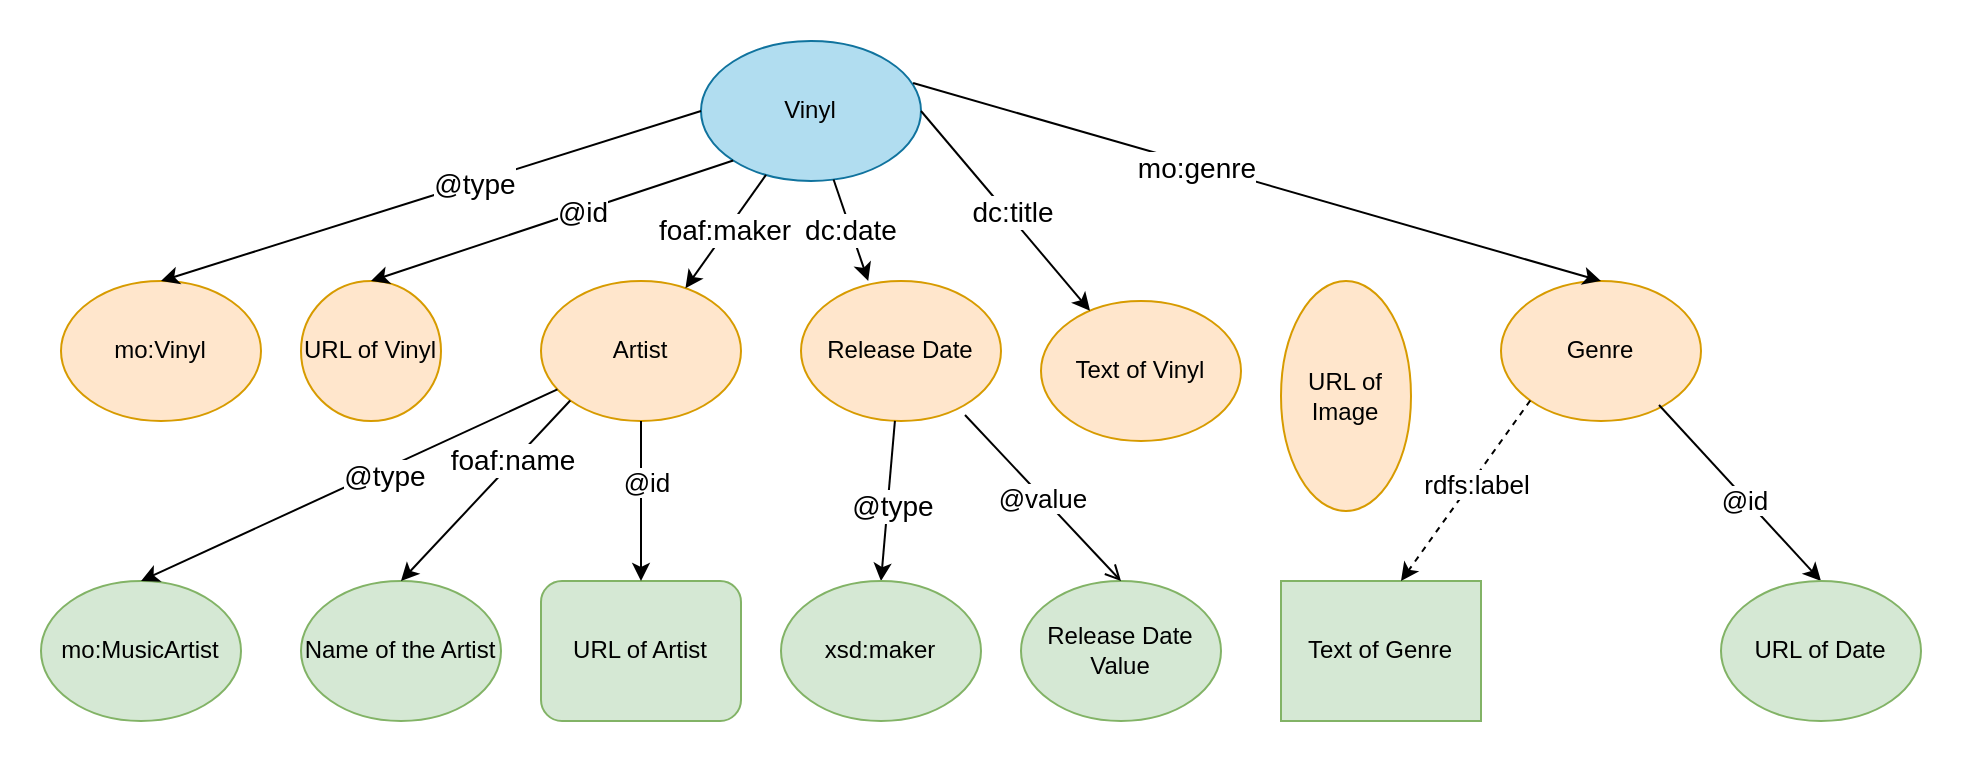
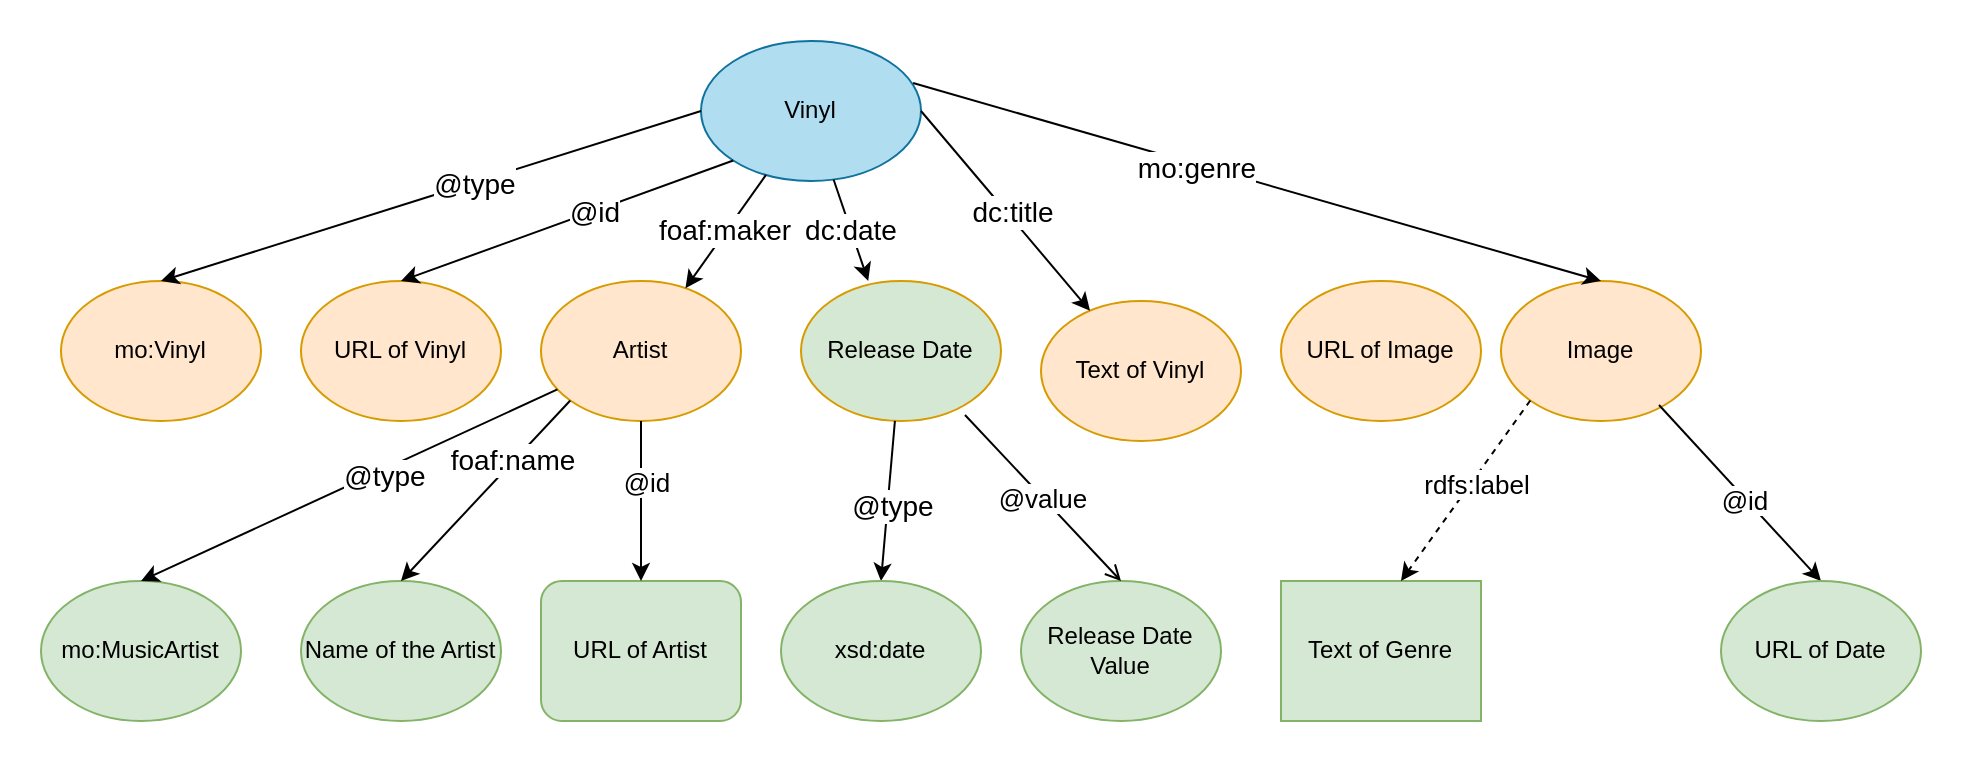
- <mxCell id="4" value="URL of Vinyl" style="ellipse;whiteSpace=wrap;html=1;fillColor=#ffe6cc;strokeColor=#d79b00;" parent="1" vertex="1"><mxGeometry x="150" y="140" width="70" height="70" as="geometry" /></mxCell>
+ <mxCell id="4" value="URL of Vinyl" style="ellipse;whiteSpace=wrap;html=1;fillColor=#ffe6cc;strokeColor=#d79b00;" parent="1" vertex="1"><mxGeometry x="150" y="140" width="100" height="70" as="geometry" /></mxCell>
- <mxCell id="6" value="Release Date" style="ellipse;whiteSpace=wrap;html=1;fillColor=#ffe6cc;strokeColor=#d79b00;" parent="1" vertex="1"><mxGeometry x="400" y="140" width="100" height="70" as="geometry" /></mxCell>
+ <mxCell id="6" value="Release Date" style="ellipse;whiteSpace=wrap;html=1;fillColor=#d5e8d4;strokeColor=#d79b00;" parent="1" vertex="1"><mxGeometry x="400" y="140" width="100" height="70" as="geometry" /></mxCell>
- <mxCell id="15" value="Genre" style="ellipse;whiteSpace=wrap;html=1;fillColor=#ffe6cc;strokeColor=#d79b00;" parent="1" vertex="1"><mxGeometry x="750" y="140" width="100" height="70" as="geometry" /></mxCell>
+ <mxCell id="15" value="Image" style="ellipse;whiteSpace=wrap;html=1;fillColor=#ffe6cc;strokeColor=#d79b00;" parent="1" vertex="1"><mxGeometry x="750" y="140" width="100" height="70" as="geometry" /></mxCell>
- <mxCell id="14" value="URL of Image" style="ellipse;whiteSpace=wrap;html=1;fillColor=#ffe6cc;strokeColor=#d79b00;" parent="1" vertex="1"><mxGeometry x="640" y="140" width="65" height="115" as="geometry" /></mxCell>
+ <mxCell id="14" value="URL of Image" style="ellipse;whiteSpace=wrap;html=1;fillColor=#ffe6cc;strokeColor=#d79b00;" parent="1" vertex="1"><mxGeometry x="640" y="140" width="100" height="70" as="geometry" /></mxCell>
- <mxCell id="22" value="xsd:maker" style="ellipse;whiteSpace=wrap;html=1;fillColor=#d5e8d4;strokeColor=#82b366;" parent="1" vertex="1"><mxGeometry x="390" y="290" width="100" height="70" as="geometry" /></mxCell>
+ <mxCell id="22" value="xsd:date" style="ellipse;whiteSpace=wrap;html=1;fillColor=#d5e8d4;strokeColor=#82b366;" parent="1" vertex="1"><mxGeometry x="390" y="290" width="100" height="70" as="geometry" /></mxCell>
